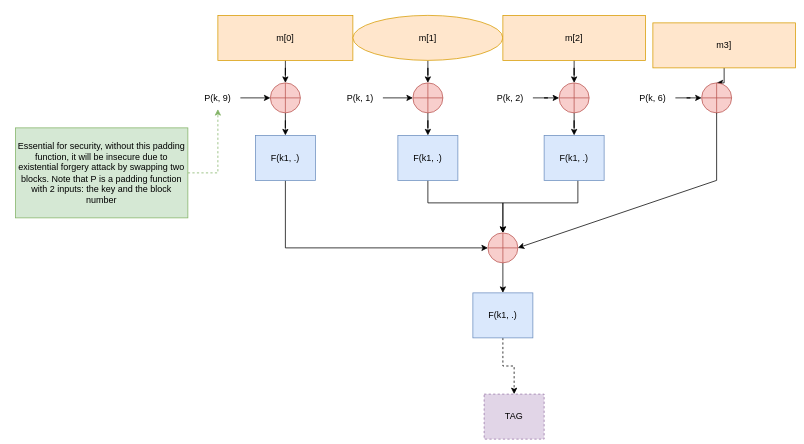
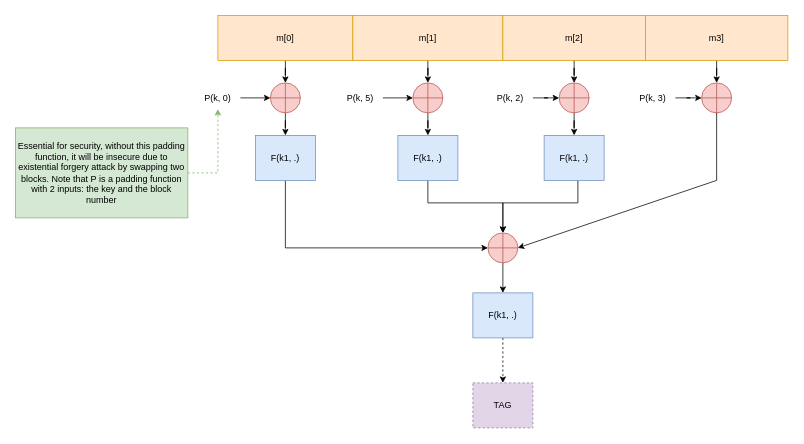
- <mxCell id="5" value="m[1]" style="ellipse;whiteSpace=wrap;html=1;fillColor=#ffe6cc;strokeColor=#d79b00;" vertex="1" parent="1"><mxGeometry x="470" y="20" width="200" height="60" as="geometry" /></mxCell>
+ <mxCell id="5" value="m[1]" style="rounded=0;whiteSpace=wrap;html=1;fillColor=#ffe6cc;strokeColor=#d79b00;" vertex="1" parent="1"><mxGeometry x="470" y="20" width="200" height="60" as="geometry" /></mxCell>
- <mxCell id="9" value="m3]" style="rounded=0;whiteSpace=wrap;html=1;fillColor=#ffe6cc;strokeColor=#d79b00;" vertex="1" parent="1"><mxGeometry x="870" y="30" width="190" height="60" as="geometry" /></mxCell>
+ <mxCell id="9" value="m3]" style="rounded=0;whiteSpace=wrap;html=1;fillColor=#ffe6cc;strokeColor=#d79b00;" vertex="1" parent="1"><mxGeometry x="860" y="20" width="190" height="60" as="geometry" /></mxCell>
- <mxCell id="30" value="P(k, 9)" style="text;html=1;align=center;verticalAlign=middle;whiteSpace=wrap;rounded=0;" vertex="1" parent="1"><mxGeometry x="260" y="115" width="60" height="30" as="geometry" /></mxCell>
+ <mxCell id="30" value="P(k, 0)" style="text;html=1;align=center;verticalAlign=middle;whiteSpace=wrap;rounded=0;" vertex="1" parent="1"><mxGeometry x="260" y="115" width="60" height="30" as="geometry" /></mxCell>
- <mxCell id="32" value="P(k, 1)" style="text;html=1;align=center;verticalAlign=middle;whiteSpace=wrap;rounded=0;" vertex="1" parent="1"><mxGeometry x="450" y="115" width="60" height="30" as="geometry" /></mxCell>
+ <mxCell id="32" value="P(k, 5)" style="text;html=1;align=center;verticalAlign=middle;whiteSpace=wrap;rounded=0;" vertex="1" parent="1"><mxGeometry x="450" y="115" width="60" height="30" as="geometry" /></mxCell>
- <mxCell id="36" value="P(k, 6)" style="text;html=1;align=center;verticalAlign=middle;whiteSpace=wrap;rounded=0;" vertex="1" parent="1"><mxGeometry x="840" y="115" width="60" height="30" as="geometry" /></mxCell>
+ <mxCell id="36" value="P(k, 3)" style="text;html=1;align=center;verticalAlign=middle;whiteSpace=wrap;rounded=0;" vertex="1" parent="1"><mxGeometry x="840" y="115" width="60" height="30" as="geometry" /></mxCell>
- <mxCell id="28" value="TAG" style="rounded=0;whiteSpace=wrap;html=1;dashed=1;fillColor=#e1d5e7;strokeColor=#9673a6;" vertex="1" parent="1"><mxGeometry x="645" y="525" width="80" height="60" as="geometry" /></mxCell>
+ <mxCell id="28" value="TAG" style="rounded=0;whiteSpace=wrap;html=1;dashed=1;fillColor=#e1d5e7;strokeColor=#9673a6;" vertex="1" parent="1"><mxGeometry x="630" y="510" width="80" height="60" as="geometry" /></mxCell>
